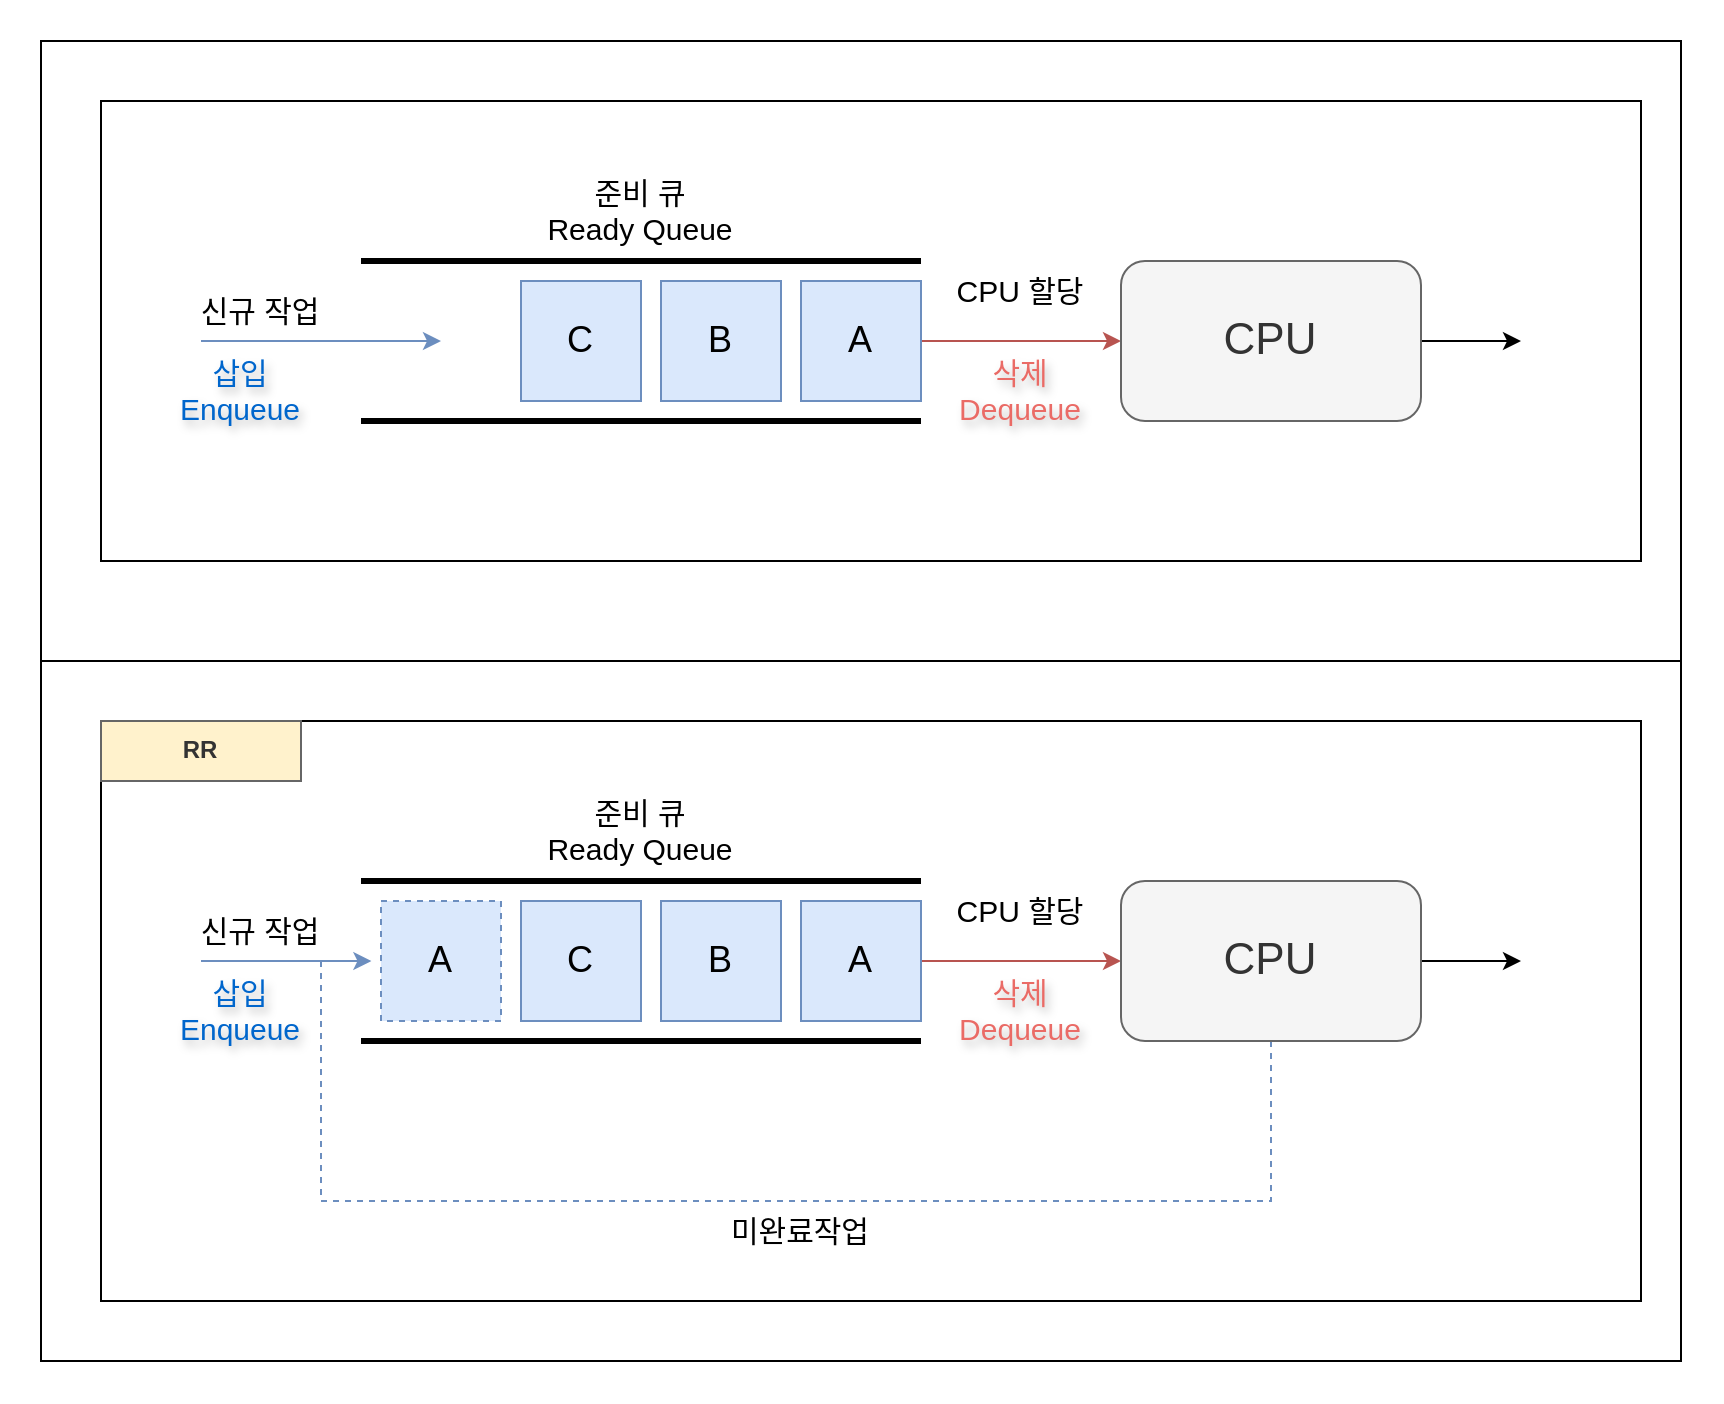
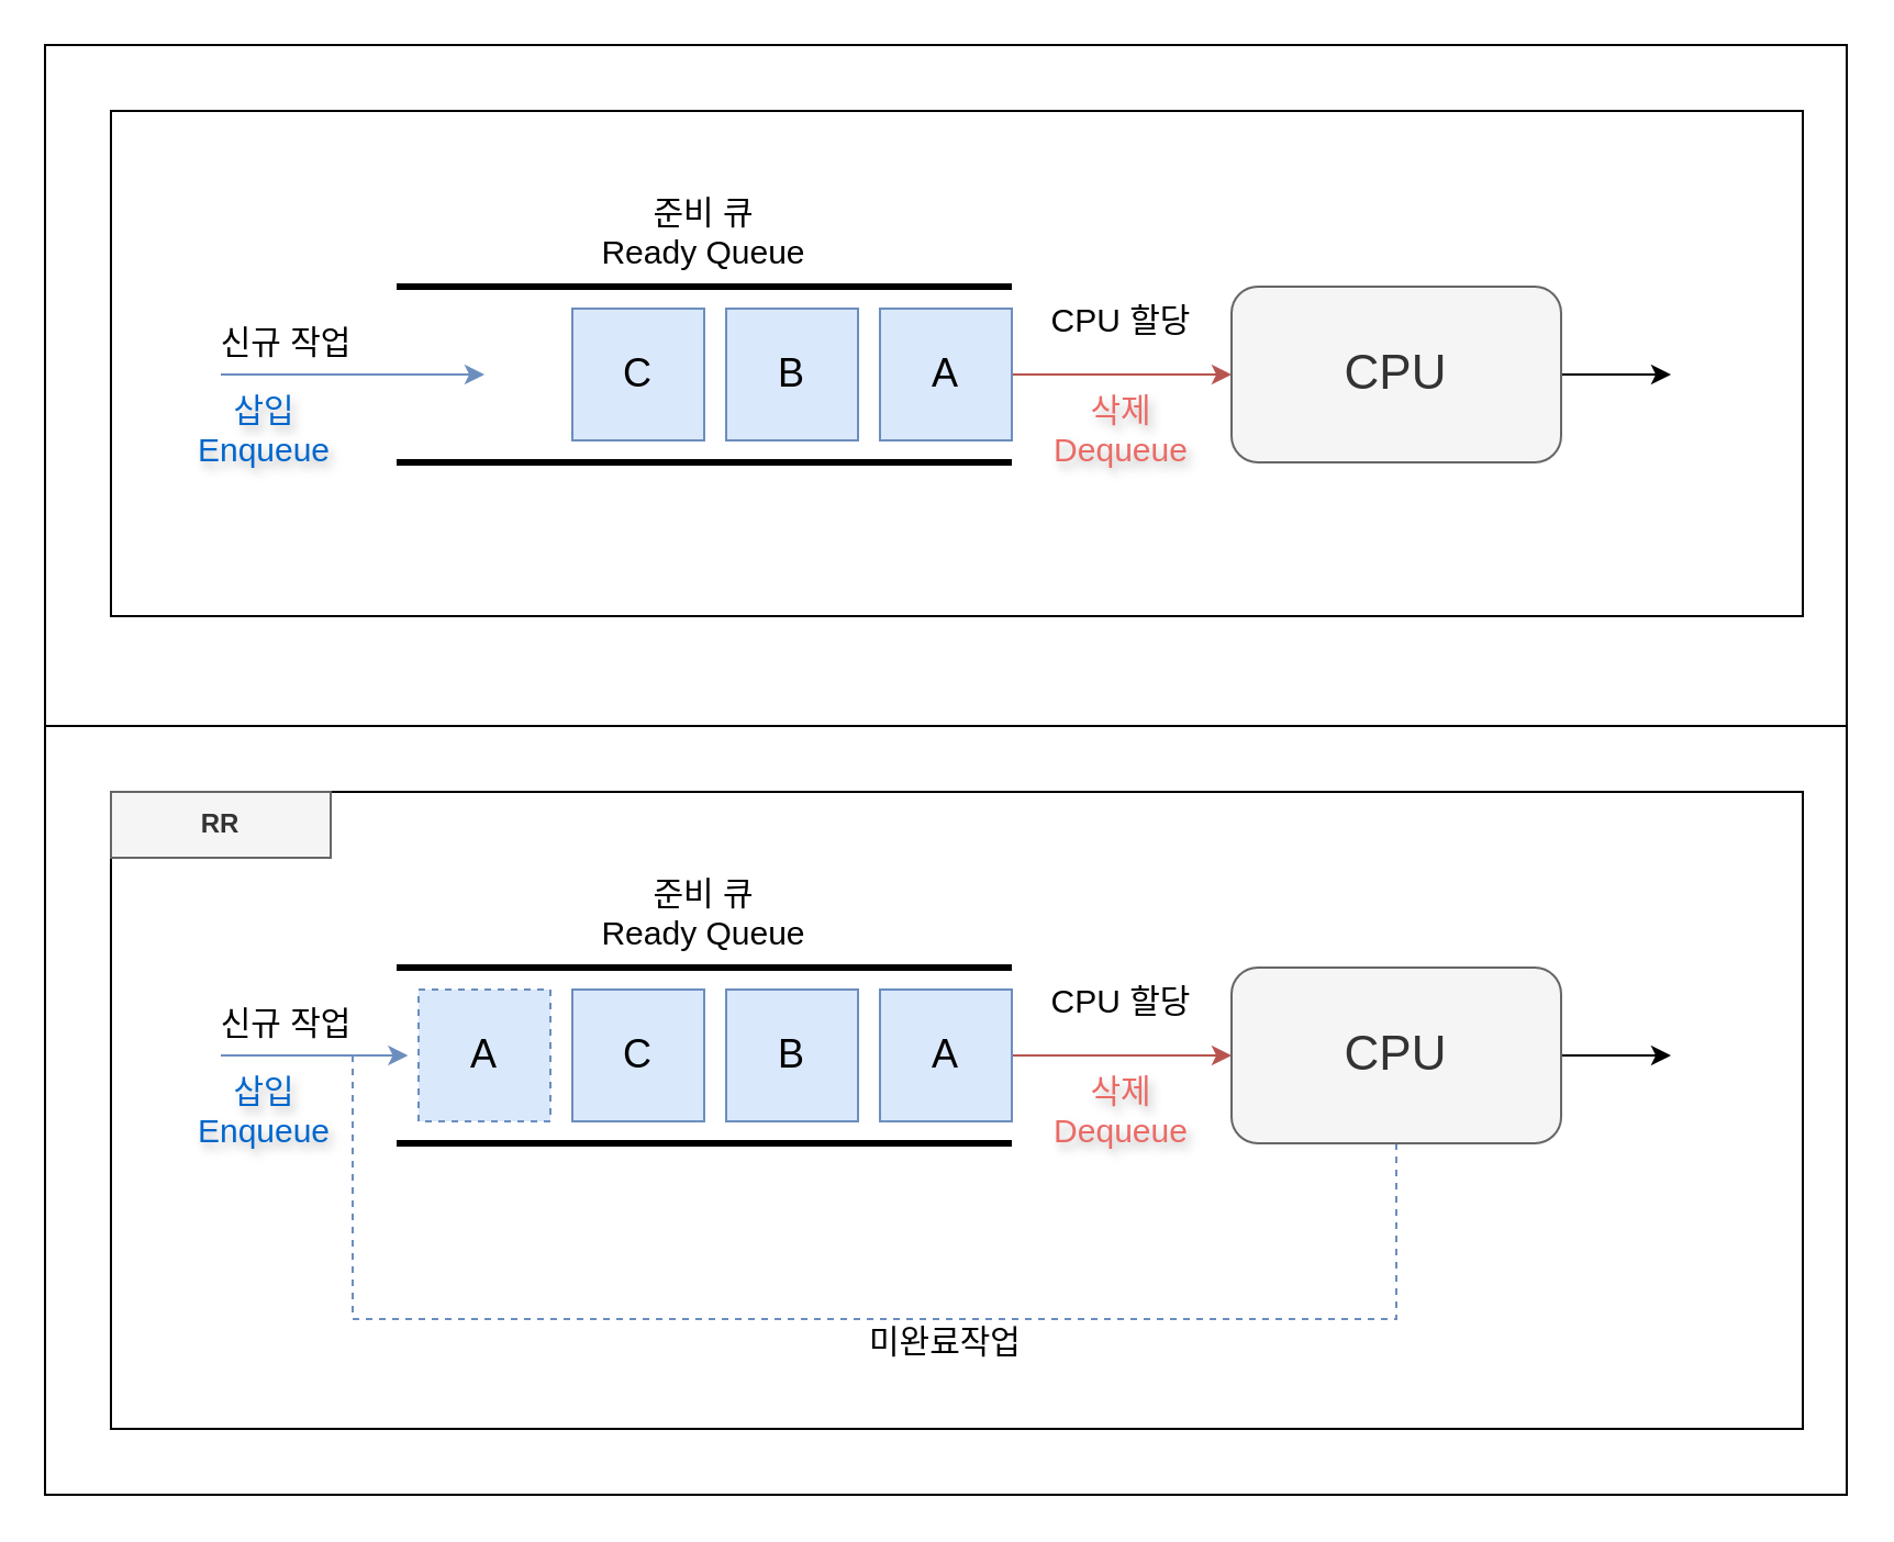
- <mxCell id="33" value="RR" style="rounded=0;whiteSpace=wrap;html=1;fillColor=#fff2cc;strokeColor=#666666;fontStyle=1;fontColor=#333333;" vertex="1" parent="1"><mxGeometry x="50" y="360" width="100" height="30" as="geometry" /></mxCell>
+ <mxCell id="33" value="RR" style="rounded=0;whiteSpace=wrap;html=1;fillColor=#f5f5f5;strokeColor=#666666;fontStyle=1;fontColor=#333333;" vertex="1" parent="1"><mxGeometry x="50" y="360" width="100" height="30" as="geometry" /></mxCell>
- <mxCell id="35" value="미완료작업" style="text;strokeColor=none;align=center;fillColor=none;html=1;verticalAlign=middle;whiteSpace=wrap;rounded=0;fontSize=15;" vertex="1" parent="1"><mxGeometry x="340" y="600" width="120" height="30" as="geometry" /></mxCell>
+ <mxCell id="35" value="미완료작업" style="text;strokeColor=none;align=center;fillColor=none;html=1;verticalAlign=middle;whiteSpace=wrap;rounded=0;fontSize=15;" vertex="1" parent="1"><mxGeometry x="370" y="595" width="120" height="30" as="geometry" /></mxCell>
